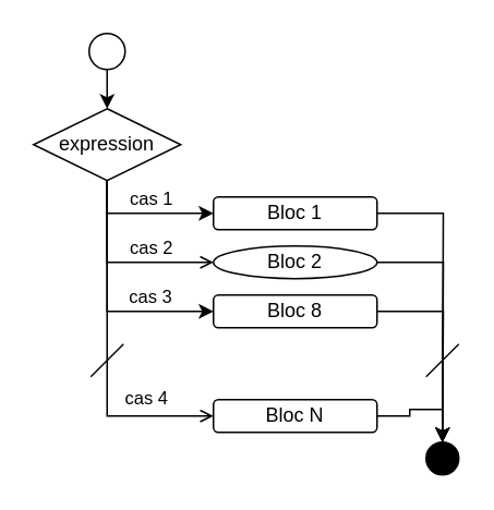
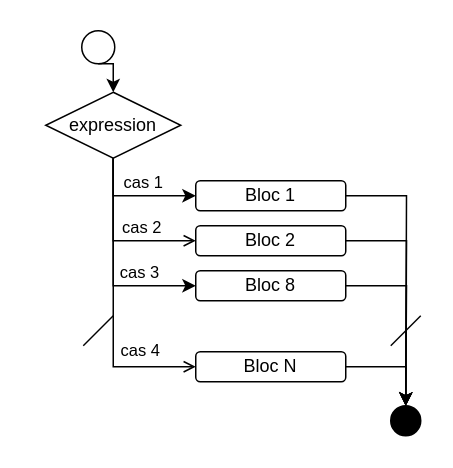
- <mxCell id="12" value="expression" style="rhombus;whiteSpace=wrap;html=1;" parent="1" vertex="1"><mxGeometry x="20" y="66" width="90" height="44" as="geometry" /></mxCell>
+ <mxCell id="12" value="expression" style="rhombus;whiteSpace=wrap;html=1;" parent="1" vertex="1"><mxGeometry x="30" y="61" width="90" height="44" as="geometry" /></mxCell>
- <mxCell id="16" value="Bloc 2" style="ellipse;whiteSpace=wrap;html=1;" parent="1" vertex="1"><mxGeometry x="130" y="150" width="100" height="20" as="geometry" /></mxCell>
+ <mxCell id="16" value="Bloc 2" style="rounded=1;whiteSpace=wrap;html=1;" parent="1" vertex="1"><mxGeometry x="130" y="150" width="100" height="20" as="geometry" /></mxCell>
- <mxCell id="19" value="Bloc N" style="rounded=1;whiteSpace=wrap;html=1;" parent="1" vertex="1"><mxGeometry x="130" y="244" width="100" height="20" as="geometry" /></mxCell>
+ <mxCell id="19" value="Bloc N" style="rounded=1;whiteSpace=wrap;html=1;" parent="1" vertex="1"><mxGeometry x="130" y="234" width="100" height="20" as="geometry" /></mxCell>
